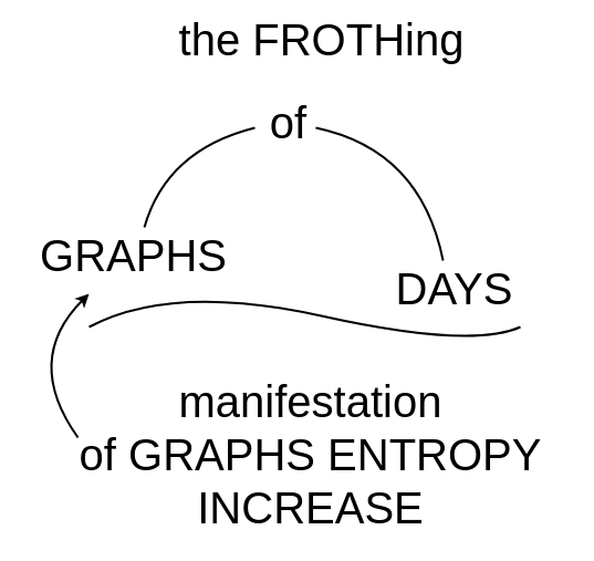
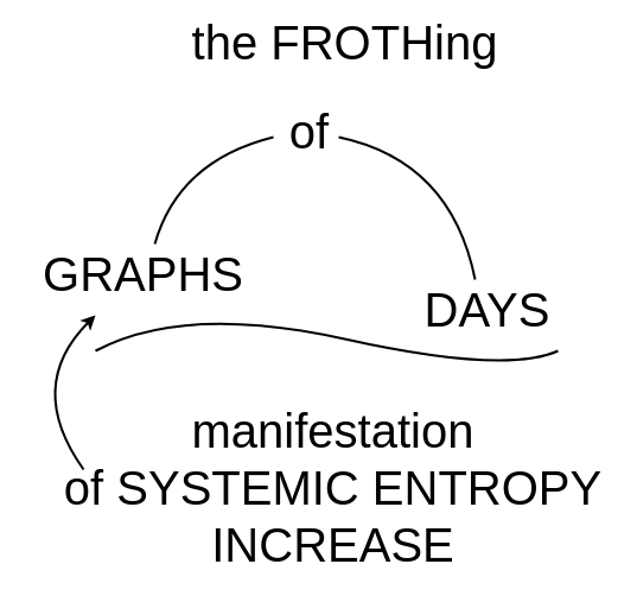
- <mxCell id="6" value="manifestation&lt;br&gt;of GRAPHS ENTROPY&lt;br&gt;INCREASE" style="text;html=1;align=center;verticalAlign=middle;resizable=0;points=[];autosize=1;strokeColor=none;fillColor=none;fontSize=40;" vertex="1" parent="1"><mxGeometry x="45" y="335" width="470" height="150" as="geometry" /></mxCell>
+ <mxCell id="6" value="manifestation&lt;br&gt;of SYSTEMIC ENTROPY&lt;br&gt;INCREASE" style="text;html=1;align=center;verticalAlign=middle;resizable=0;points=[];autosize=1;strokeColor=none;fillColor=none;fontSize=40;" vertex="1" parent="1"><mxGeometry x="45" y="335" width="470" height="150" as="geometry" /></mxCell>
